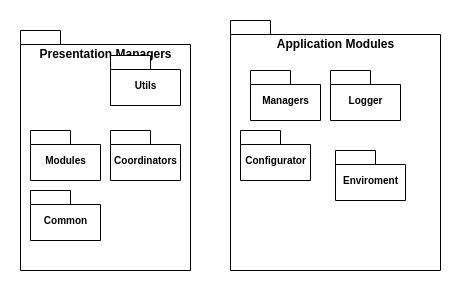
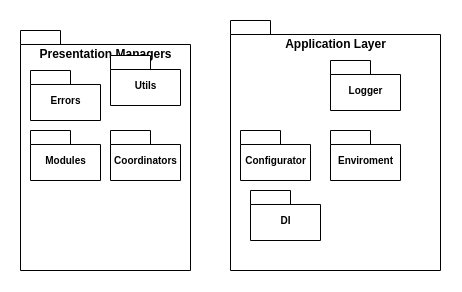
- <mxCell id="10" value="Application Modules" style="shape=folder;fontStyle=1;spacingTop=10;tabWidth=40;tabHeight=14;tabPosition=left;html=1;verticalAlign=top;" parent="9" vertex="1"><mxGeometry width="210" height="250" as="geometry" /></mxCell>
+ <mxCell id="10" value="Application Layer" style="shape=folder;fontStyle=1;spacingTop=10;tabWidth=40;tabHeight=14;tabPosition=left;html=1;verticalAlign=top;" parent="9" vertex="1"><mxGeometry width="210" height="250" as="geometry" /></mxCell>
+ <mxCell id="4" value="Errors" style="shape=folder;fontStyle=1;spacingTop=10;tabWidth=40;tabHeight=14;tabPosition=left;html=1;fontSize=10;" parent="2" vertex="1"><mxGeometry x="10" y="40" width="70" height="50" as="geometry" /></mxCell>
- <mxCell id="11" value="Managers" style="shape=folder;fontStyle=1;spacingTop=10;tabWidth=40;tabHeight=14;tabPosition=left;html=1;fontSize=10;" parent="9" vertex="1"><mxGeometry x="20" y="50" width="70" height="50" as="geometry" /></mxCell>
- <mxCell id="12" value="Logger" style="shape=folder;fontStyle=1;spacingTop=10;tabWidth=40;tabHeight=14;tabPosition=left;html=1;fontSize=10;" parent="9" vertex="1"><mxGeometry x="100" y="50" width="70" height="50" as="geometry" /></mxCell>
+ <mxCell id="12" value="Logger" style="shape=folder;fontStyle=1;spacingTop=10;tabWidth=40;tabHeight=14;tabPosition=left;html=1;fontSize=10;" parent="9" vertex="1"><mxGeometry x="100" y="40" width="70" height="50" as="geometry" /></mxCell>
- <mxCell id="13" value="Enviroment" style="shape=folder;fontStyle=1;spacingTop=10;tabWidth=40;tabHeight=14;tabPosition=left;html=1;fontSize=10;" parent="9" vertex="1"><mxGeometry x="105" y="130" width="70" height="50" as="geometry" /></mxCell>
+ <mxCell id="13" value="Enviroment" style="shape=folder;fontStyle=1;spacingTop=10;tabWidth=40;tabHeight=14;tabPosition=left;html=1;fontSize=10;" parent="9" vertex="1"><mxGeometry x="100" y="110" width="70" height="50" as="geometry" /></mxCell>
- <mxCell id="8" value="Common" style="shape=folder;fontStyle=1;spacingTop=10;tabWidth=40;tabHeight=14;tabPosition=left;html=1;fontSize=10;" parent="2" vertex="1"><mxGeometry x="10" y="160" width="70" height="50" as="geometry" /></mxCell>
+ <mxCell id="15" value="DI" style="shape=folder;fontStyle=1;spacingTop=10;tabWidth=40;tabHeight=14;tabPosition=left;html=1;fontSize=10;" parent="9" vertex="1"><mxGeometry x="20" y="170" width="70" height="50" as="geometry" /></mxCell>
